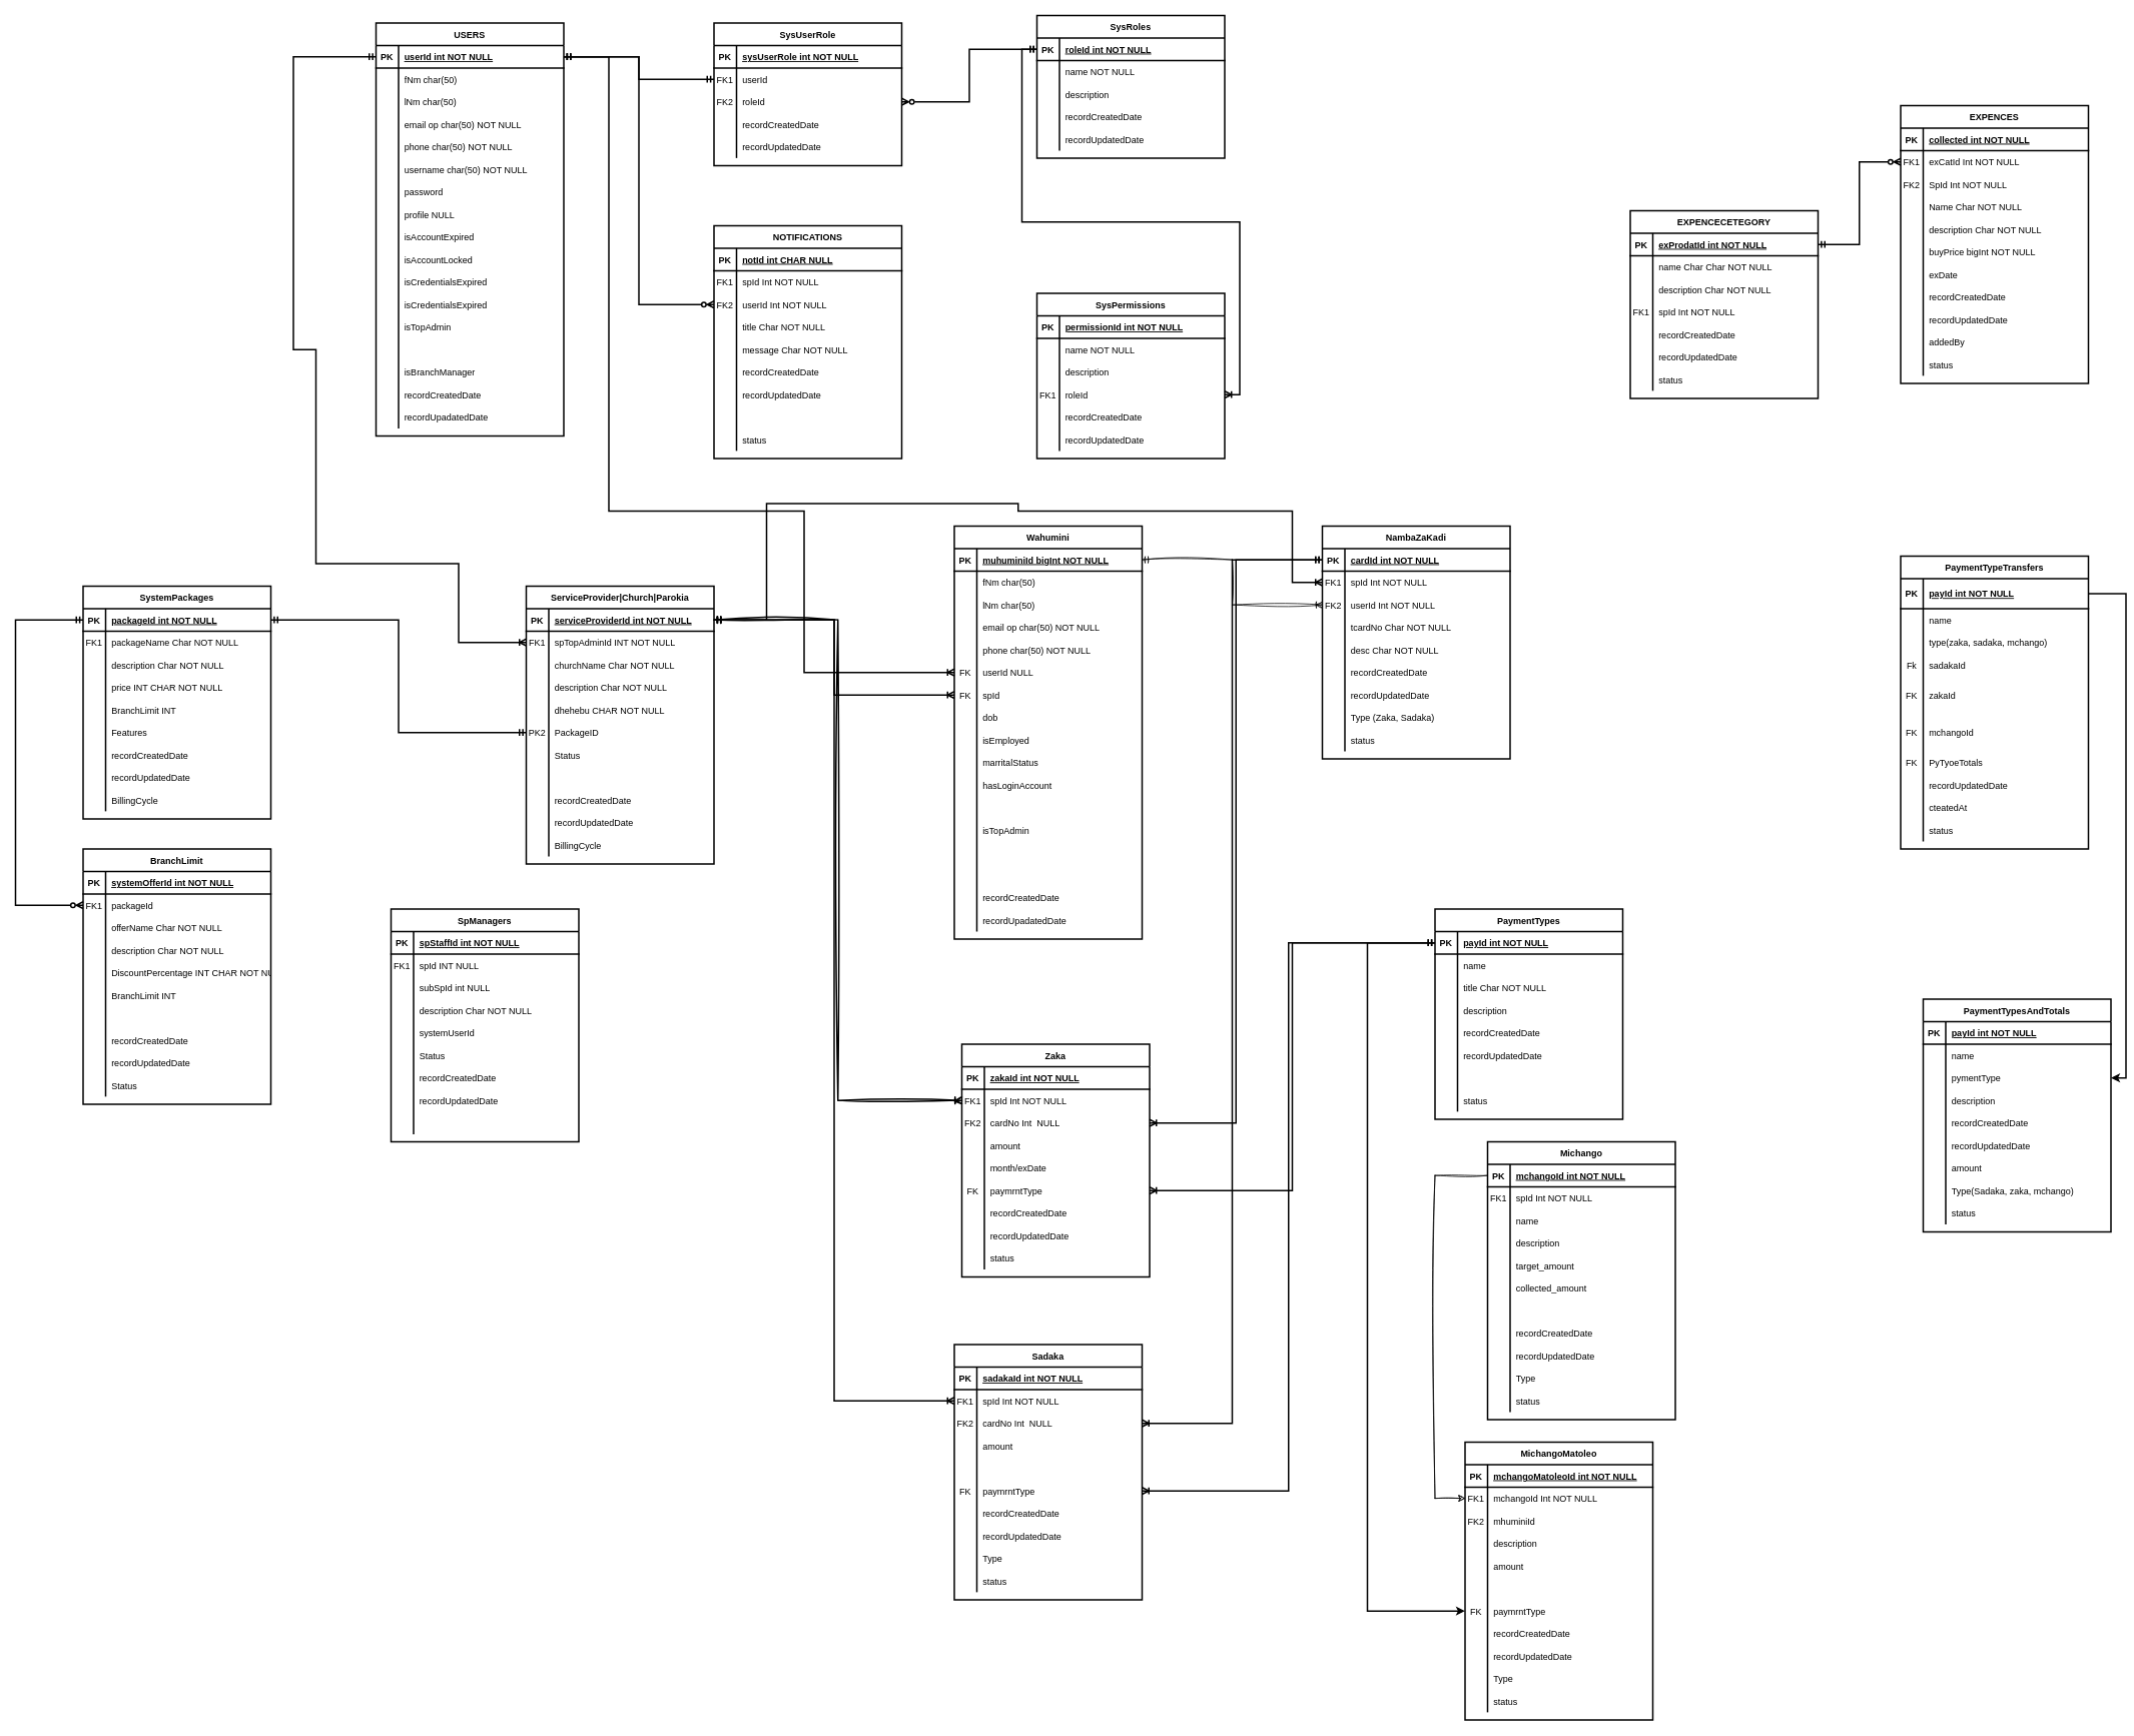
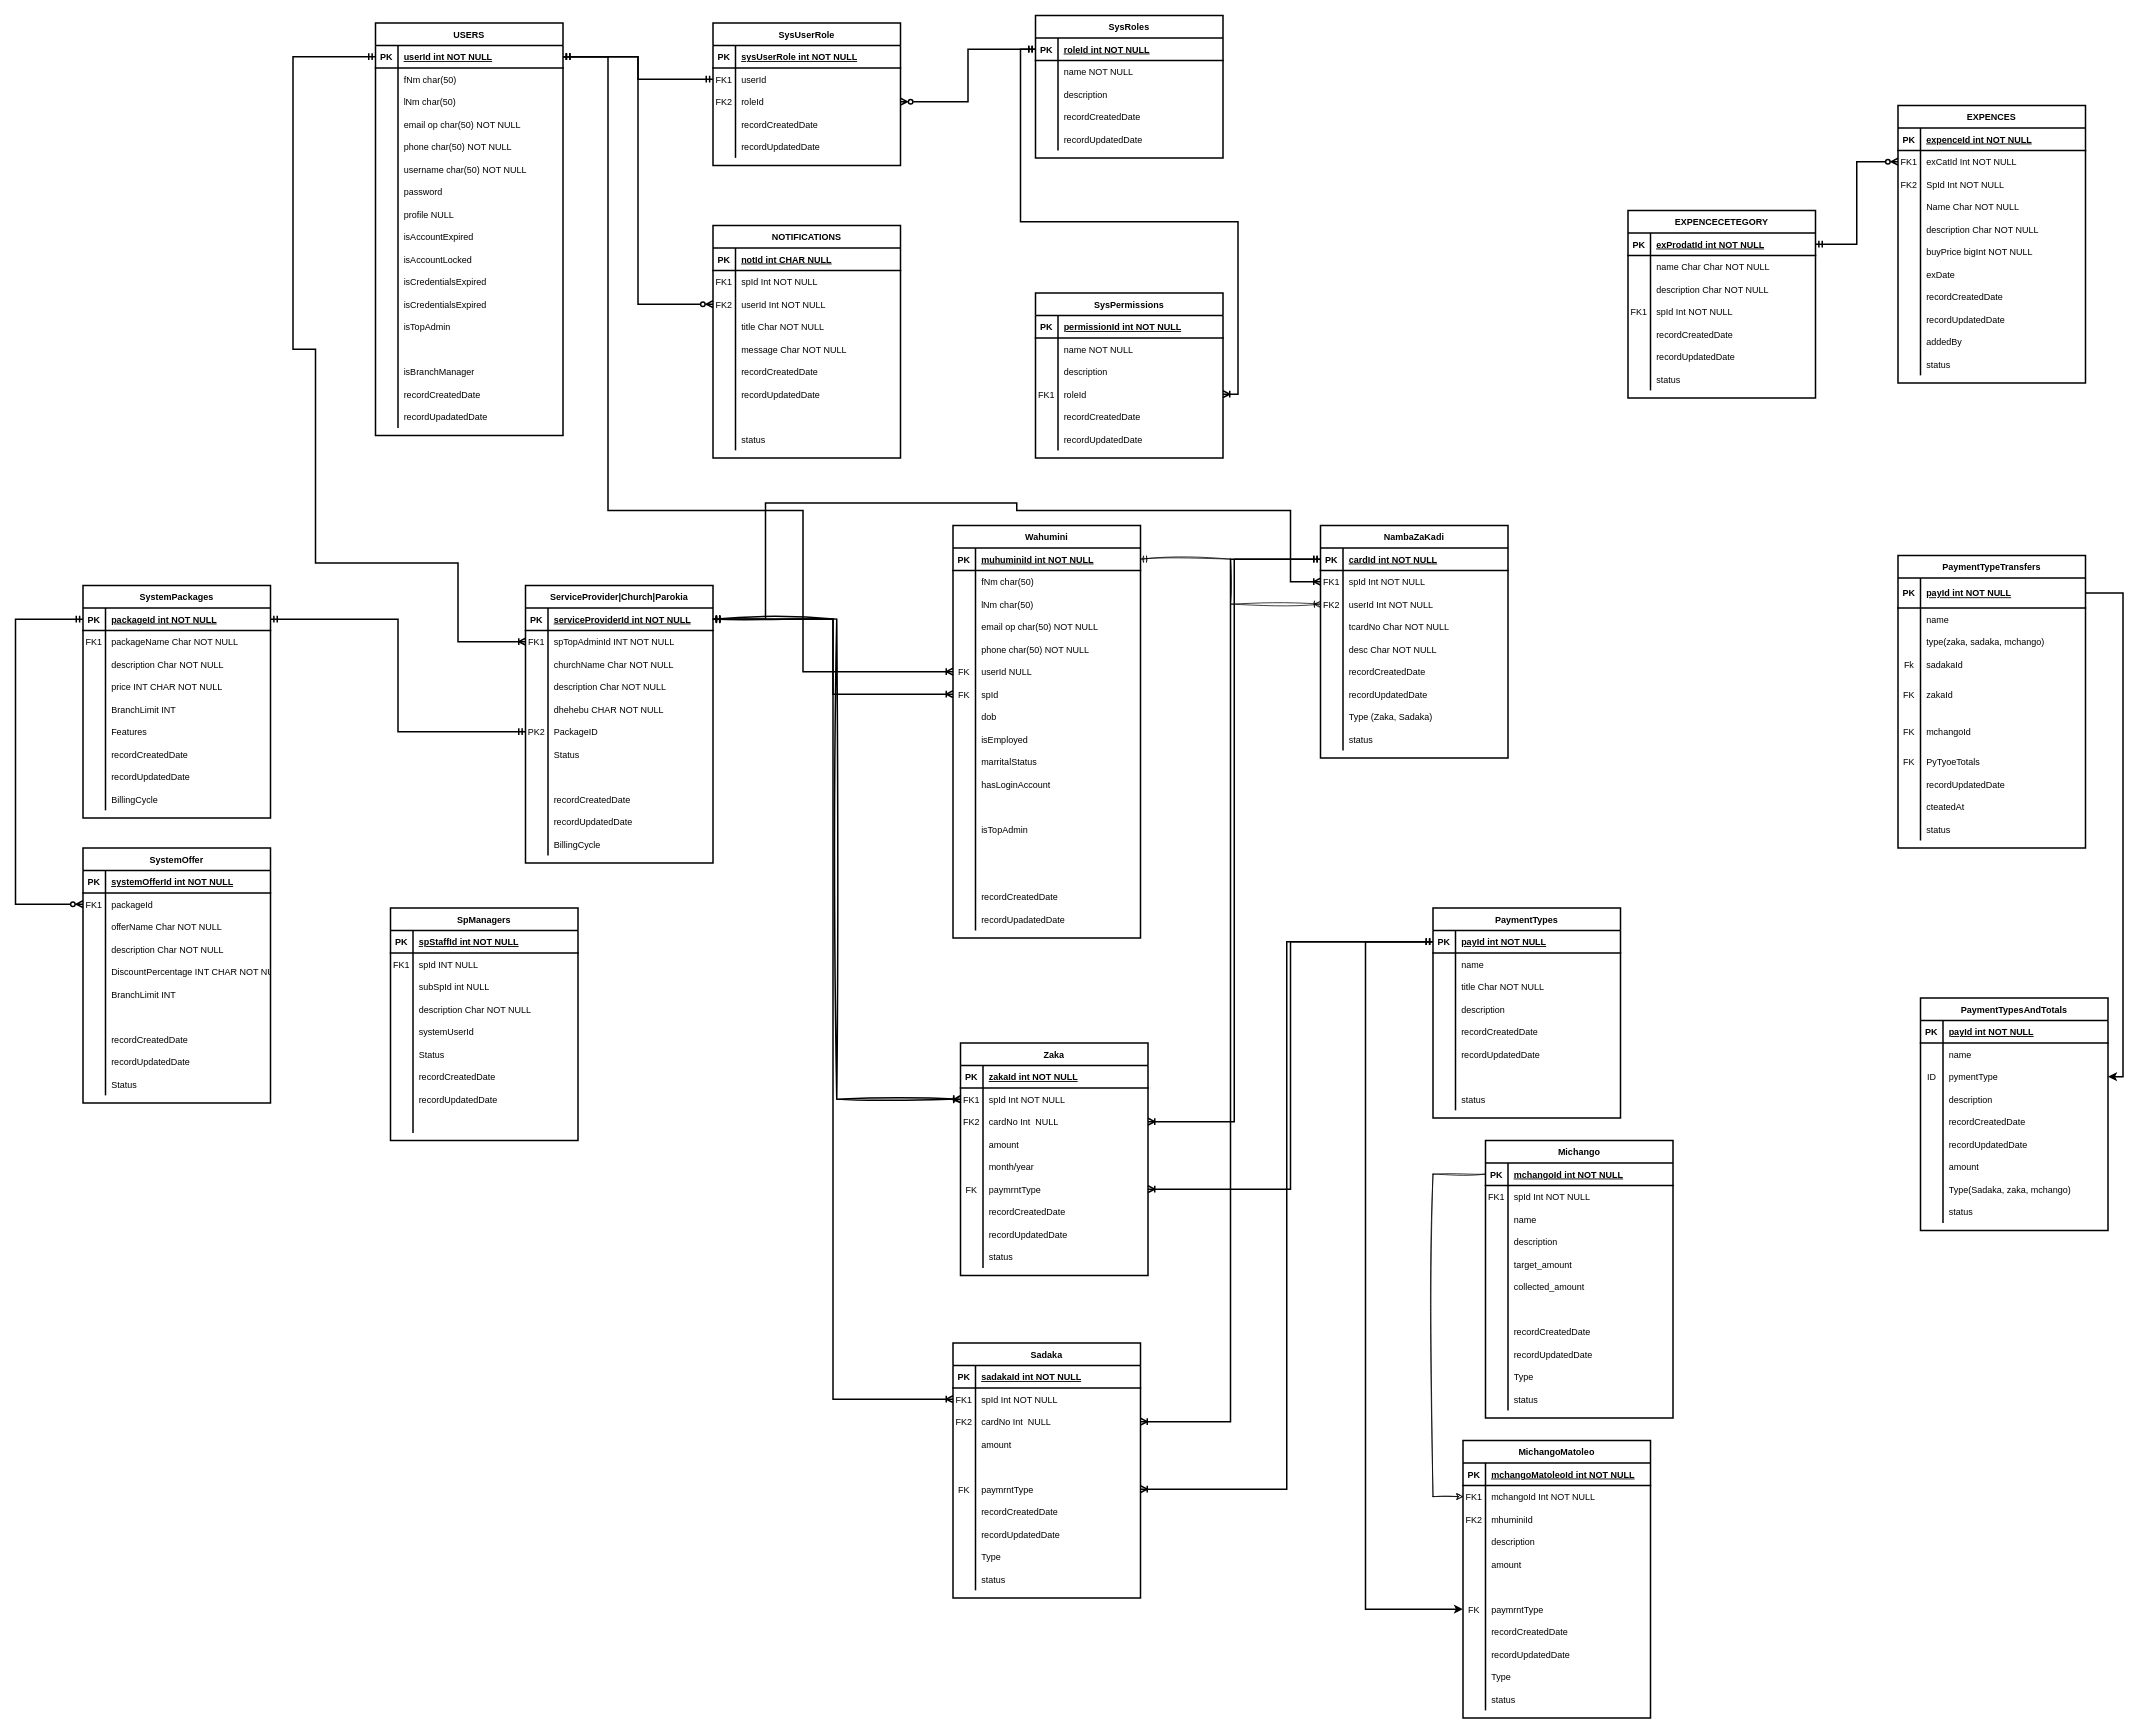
- <mxCell id="589" value="collected int NOT NULL " style="shape=partialRectangle;overflow=hidden;connectable=0;fillColor=none;top=0;left=0;bottom=0;right=0;align=left;spacingLeft=6;fontStyle=5;strokeWidth=2;" vertex="1" parent="587"><mxGeometry x="30" width="220" height="30" as="geometry"><mxRectangle width="220" height="30" as="alternateBounds" /></mxGeometry></mxCell>
+ <mxCell id="589" value="expenceId int NOT NULL " style="shape=partialRectangle;overflow=hidden;connectable=0;fillColor=none;top=0;left=0;bottom=0;right=0;align=left;spacingLeft=6;fontStyle=5;strokeWidth=2;" vertex="1" parent="587"><mxGeometry x="30" width="220" height="30" as="geometry"><mxRectangle width="220" height="30" as="alternateBounds" /></mxGeometry></mxCell>
- <mxCell id="263" value="muhuminiId bigInt NOT NULL " style="shape=partialRectangle;overflow=hidden;connectable=0;fillColor=none;top=0;left=0;bottom=0;right=0;align=left;spacingLeft=6;fontStyle=5;strokeWidth=2;" vertex="1" parent="261"><mxGeometry x="30" width="220" height="30" as="geometry"><mxRectangle width="220" height="30" as="alternateBounds" /></mxGeometry></mxCell>
+ <mxCell id="263" value="muhuminiId int NOT NULL " style="shape=partialRectangle;overflow=hidden;connectable=0;fillColor=none;top=0;left=0;bottom=0;right=0;align=left;spacingLeft=6;fontStyle=5;strokeWidth=2;" vertex="1" parent="261"><mxGeometry x="30" width="220" height="30" as="geometry"><mxRectangle width="220" height="30" as="alternateBounds" /></mxGeometry></mxCell>
- <mxCell id="165" value="BranchLimit" style="shape=table;startSize=30;container=1;collapsible=1;childLayout=tableLayout;fixedRows=1;rowLines=0;fontStyle=1;align=center;resizeLast=1;strokeWidth=2;" vertex="1" parent="1"><mxGeometry x="110" y="1130" width="250" height="340" as="geometry" /></mxCell>
+ <mxCell id="165" value="SystemOffer" style="shape=table;startSize=30;container=1;collapsible=1;childLayout=tableLayout;fixedRows=1;rowLines=0;fontStyle=1;align=center;resizeLast=1;strokeWidth=2;" vertex="1" parent="1"><mxGeometry x="110" y="1130" width="250" height="340" as="geometry" /></mxCell>
+ <mxCell id="432" value="ID" style="shape=partialRectangle;overflow=hidden;connectable=0;fillColor=none;top=0;left=0;bottom=0;right=0;strokeWidth=2;" vertex="1" parent="431"><mxGeometry width="30" height="30" as="geometry"><mxRectangle width="30" height="30" as="alternateBounds" /></mxGeometry></mxCell>
- <mxCell id="411" value="month/exDate" style="shape=partialRectangle;overflow=hidden;connectable=0;fillColor=none;top=0;left=0;bottom=0;right=0;align=left;spacingLeft=6;strokeWidth=2;" vertex="1" parent="409"><mxGeometry x="30" width="220" height="30" as="geometry"><mxRectangle width="220" height="30" as="alternateBounds" /></mxGeometry></mxCell>
+ <mxCell id="411" value="month/year" style="shape=partialRectangle;overflow=hidden;connectable=0;fillColor=none;top=0;left=0;bottom=0;right=0;align=left;spacingLeft=6;strokeWidth=2;" vertex="1" parent="409"><mxGeometry x="30" width="220" height="30" as="geometry"><mxRectangle width="220" height="30" as="alternateBounds" /></mxGeometry></mxCell>
